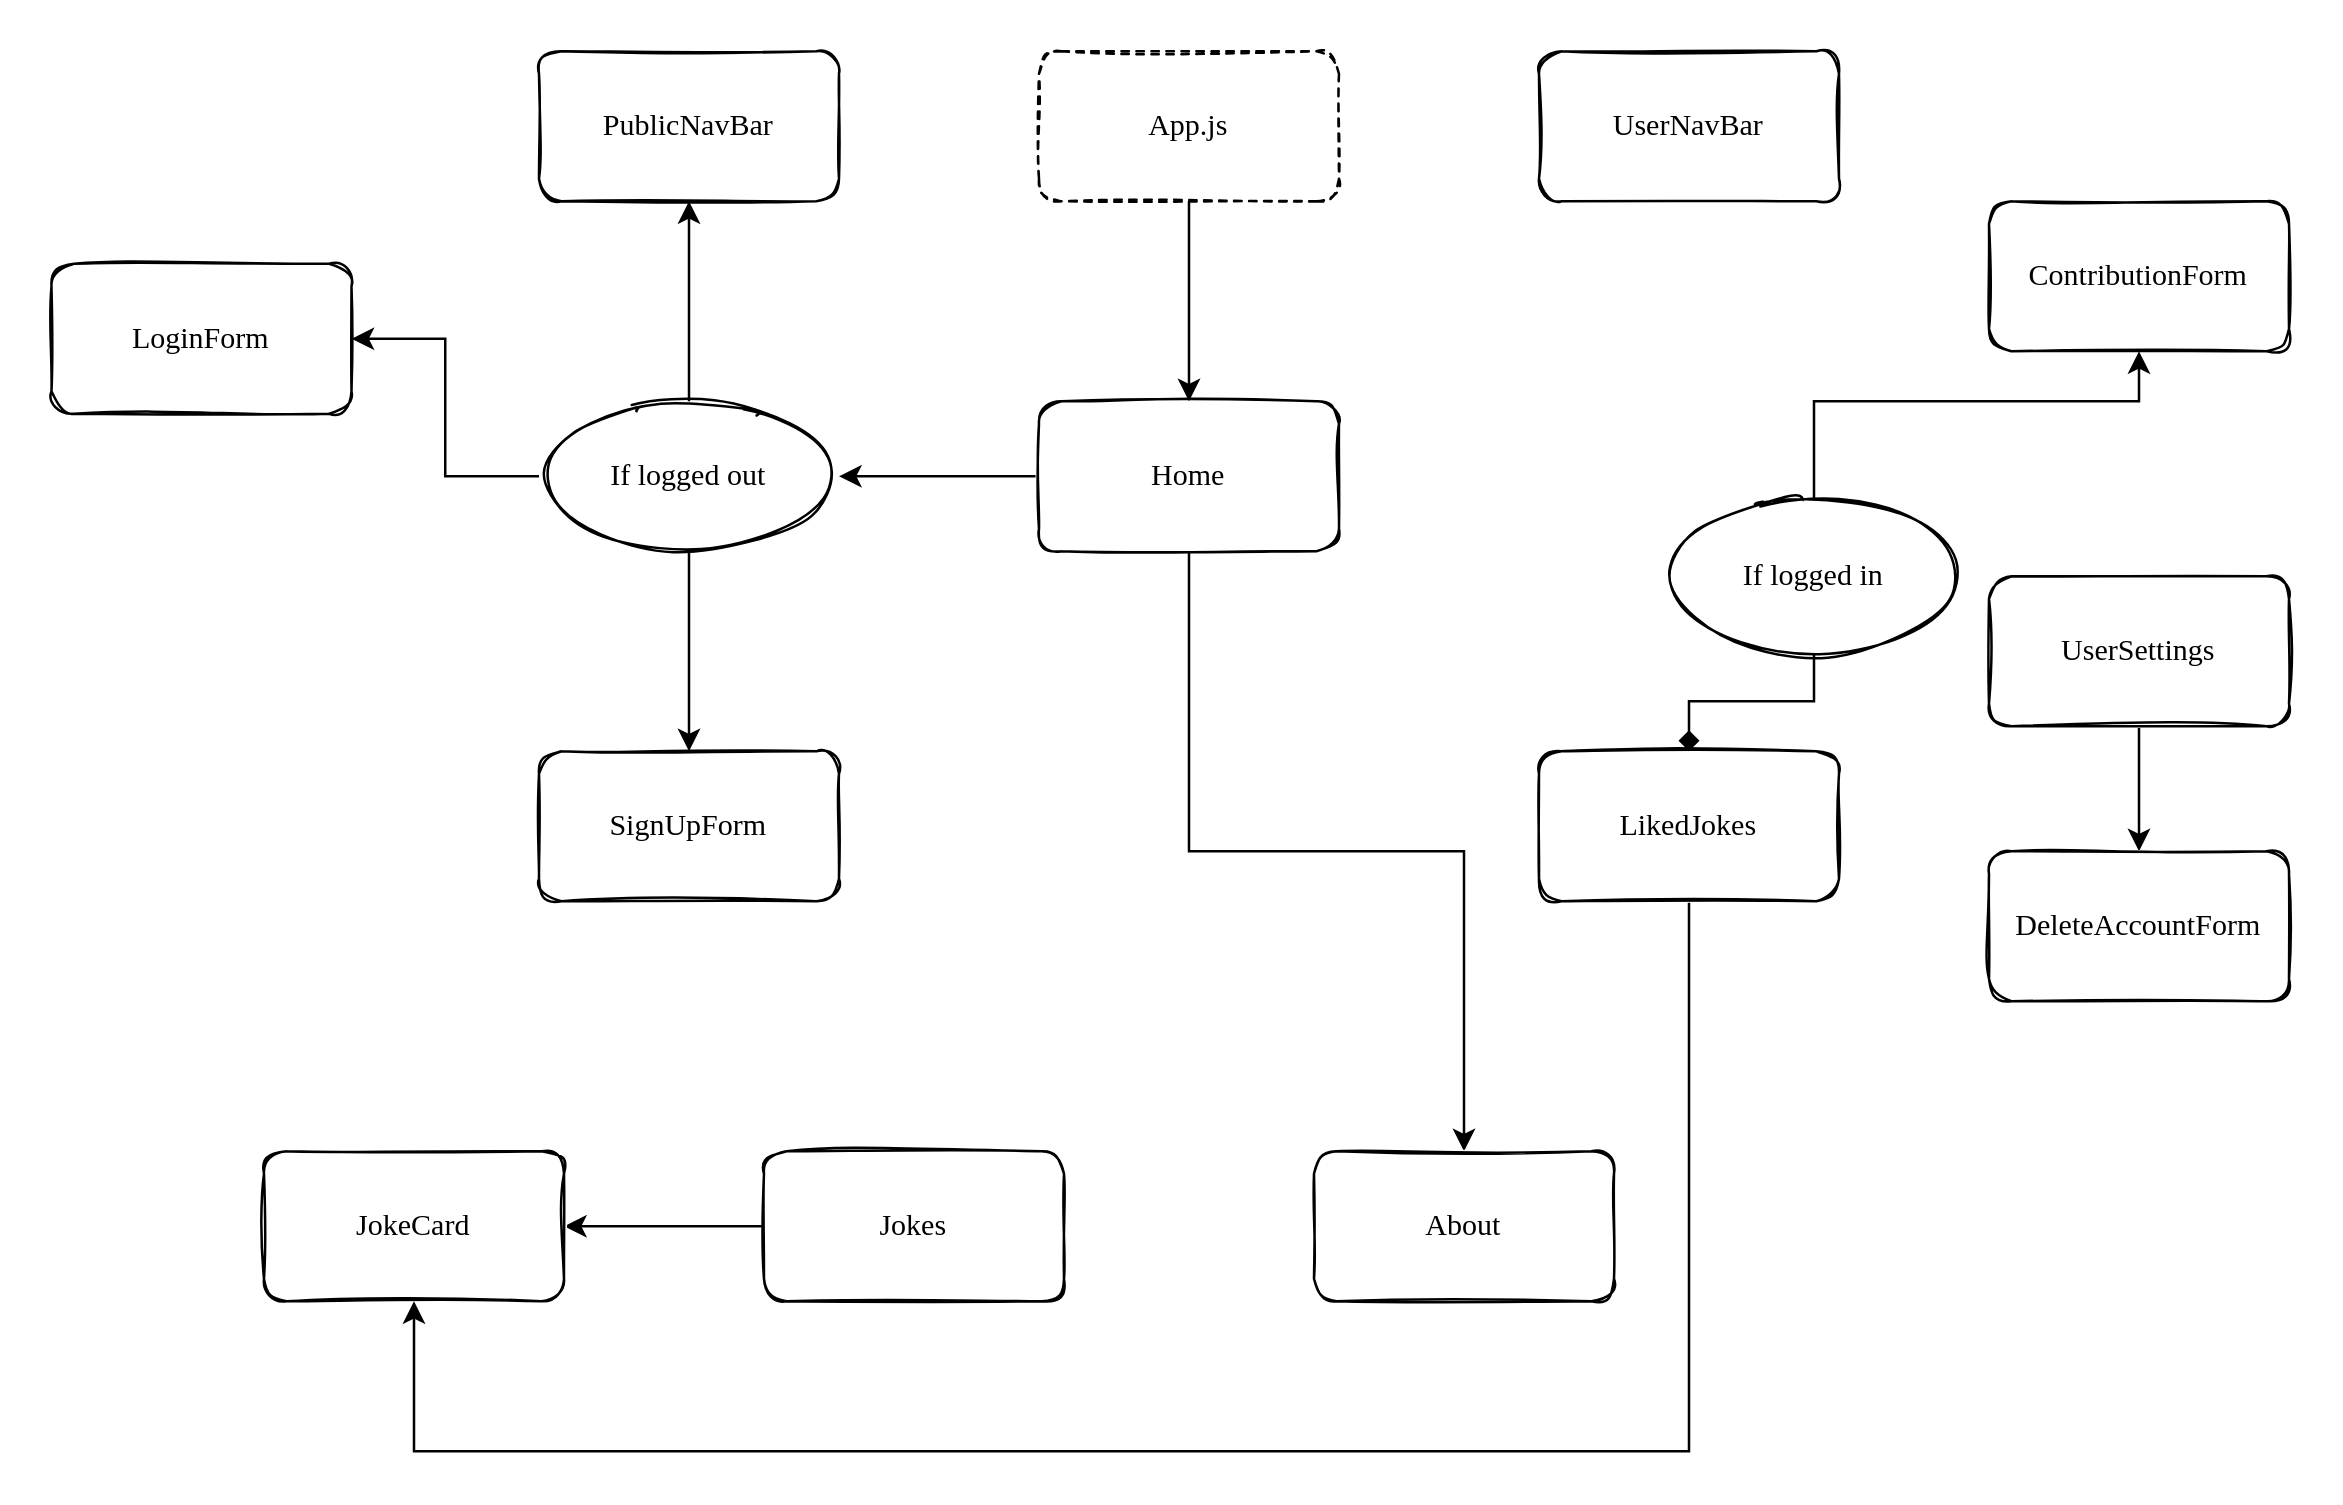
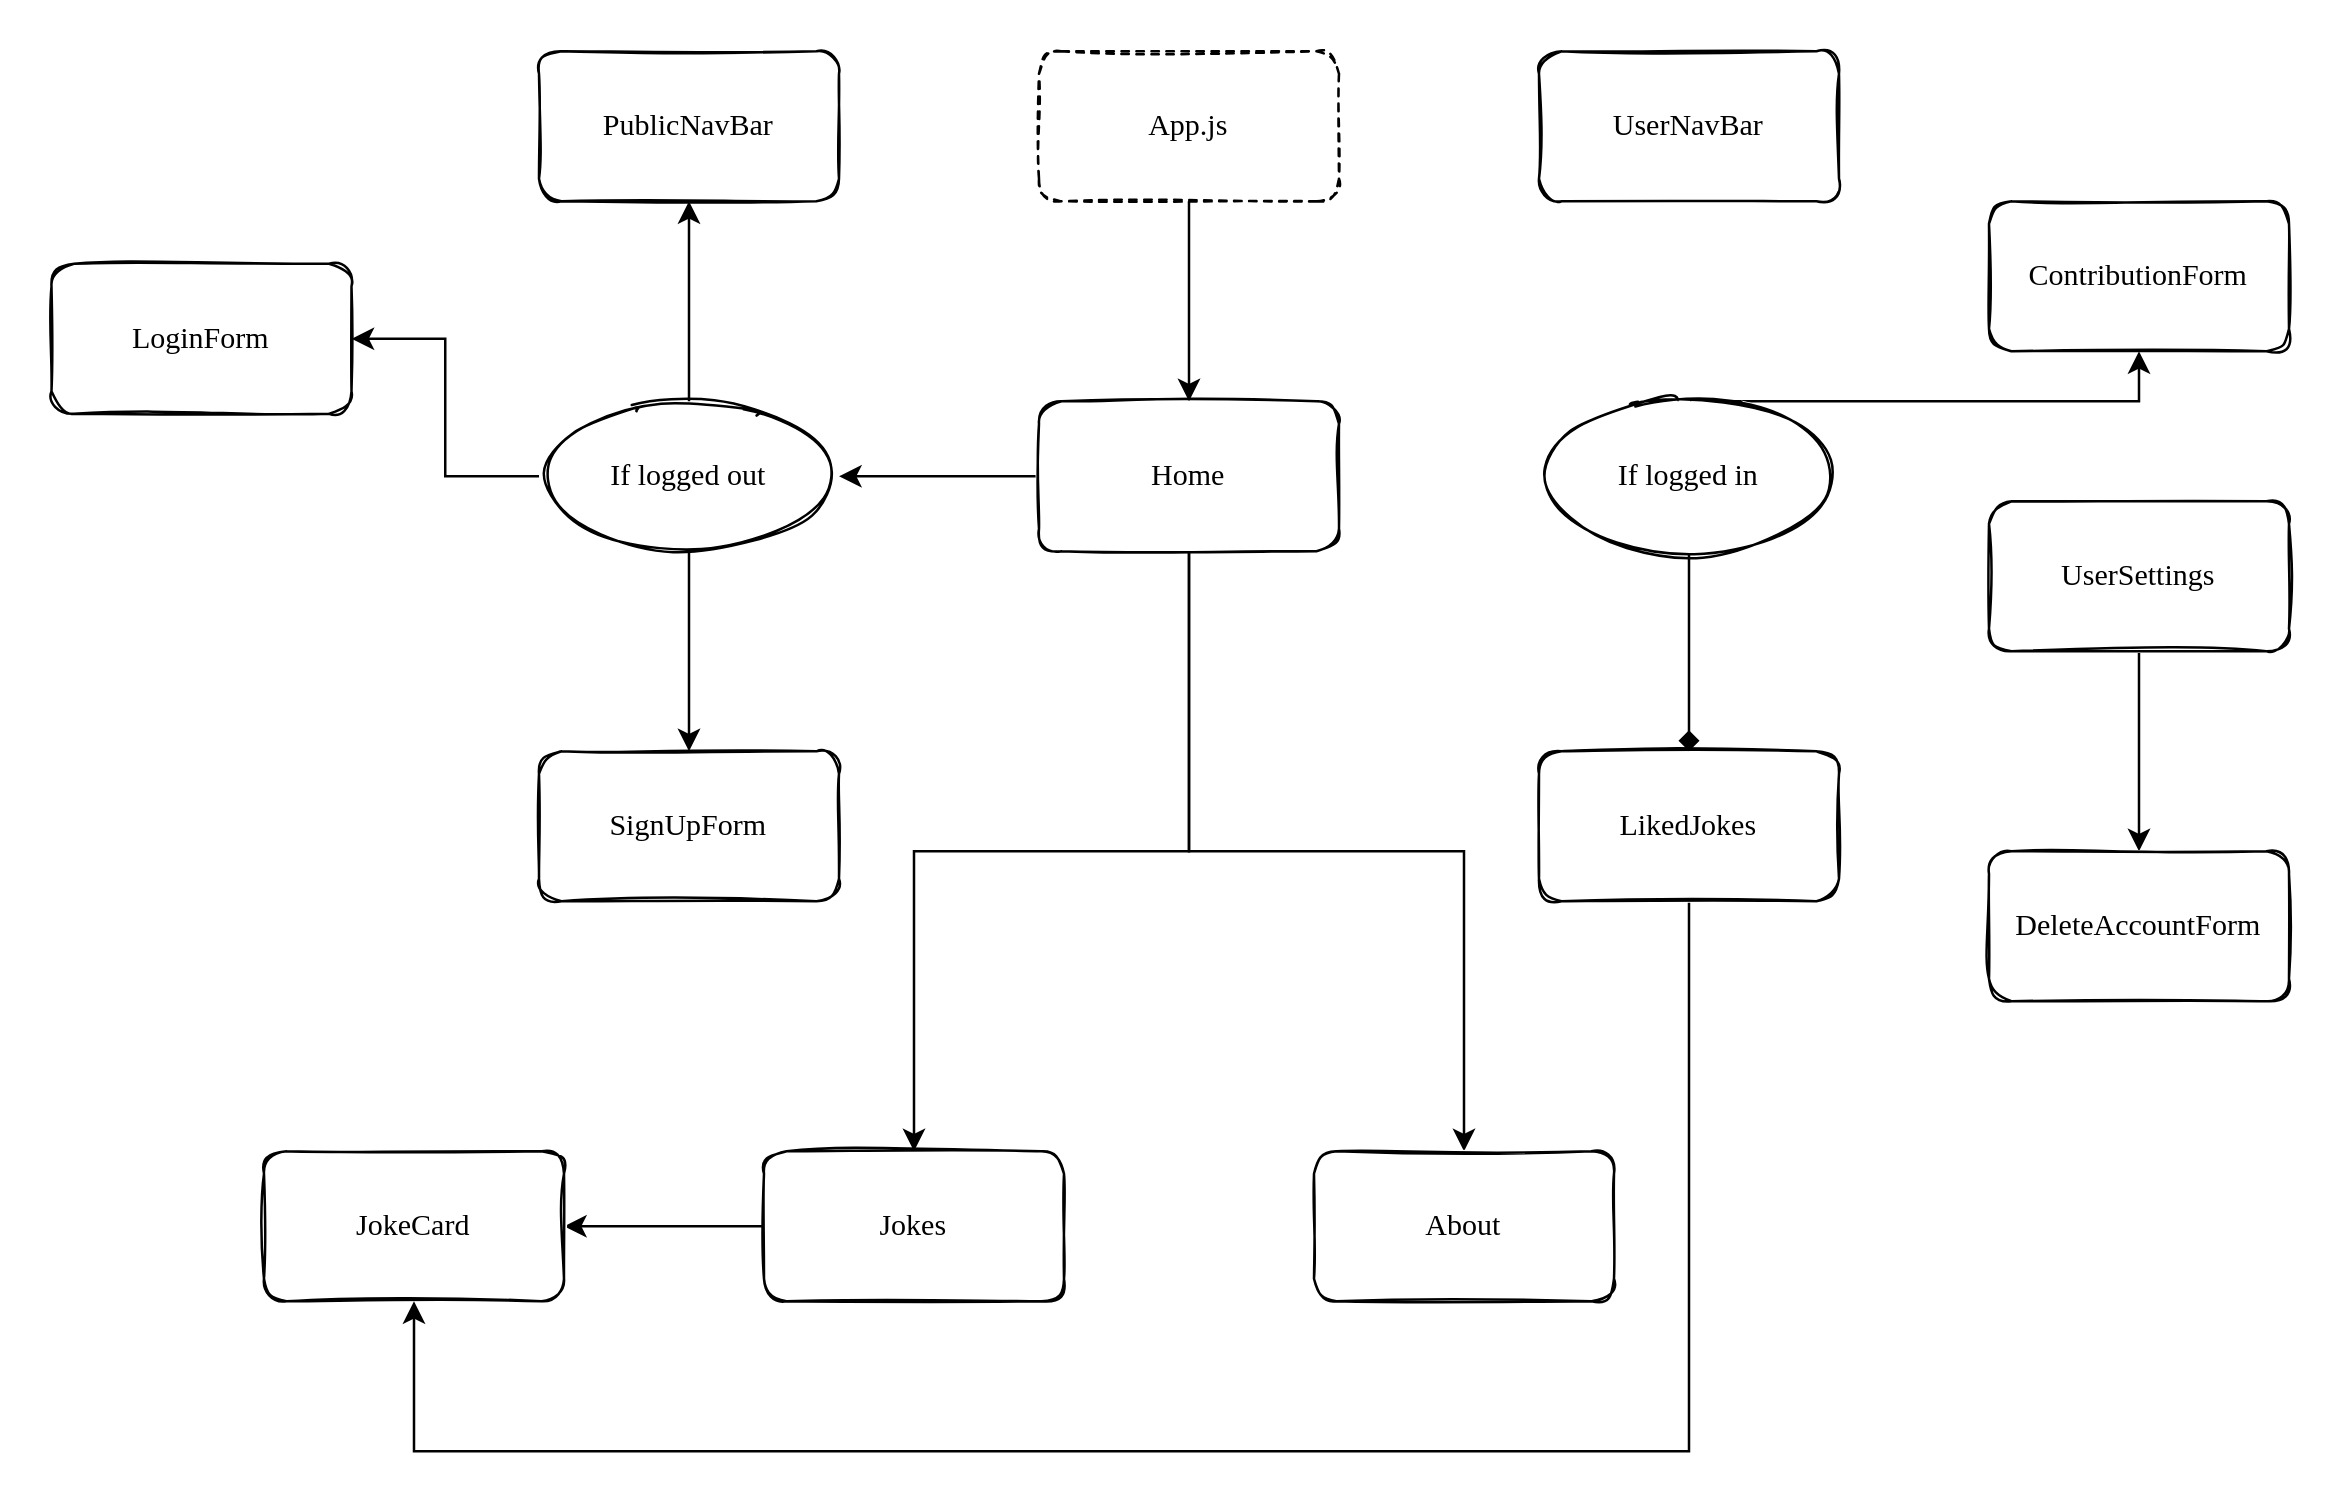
- <mxCell id="10" value="If logged in" style="ellipse;whiteSpace=wrap;html=1;fontFamily=Comic Sans MS;rounded=1;sketch=1;" parent="1" vertex="1"><mxGeometry x="665" y="200" width="120" height="60" as="geometry" /></mxCell>
+ <mxCell id="10" value="If logged in" style="ellipse;whiteSpace=wrap;html=1;fontFamily=Comic Sans MS;rounded=1;sketch=1;" parent="1" vertex="1"><mxGeometry x="615" y="160" width="120" height="60" as="geometry" /></mxCell>
- <mxCell id="27" value="UserSettings" style="whiteSpace=wrap;html=1;fontFamily=Comic Sans MS;rounded=1;sketch=1;" vertex="1" parent="1"><mxGeometry x="795" y="230" width="120" height="60" as="geometry" /></mxCell>
+ <mxCell id="27" value="UserSettings" style="whiteSpace=wrap;html=1;fontFamily=Comic Sans MS;rounded=1;sketch=1;" vertex="1" parent="1"><mxGeometry x="795" y="200" width="120" height="60" as="geometry" /></mxCell>
+ <mxCell id="5" value="" style="edgeStyle=orthogonalEdgeStyle;rounded=0;orthogonalLoop=1;jettySize=auto;html=1;fontFamily=Comic Sans MS;" parent="1" source="7" target="18" edge="1"><mxGeometry relative="1" as="geometry" /></mxCell>
